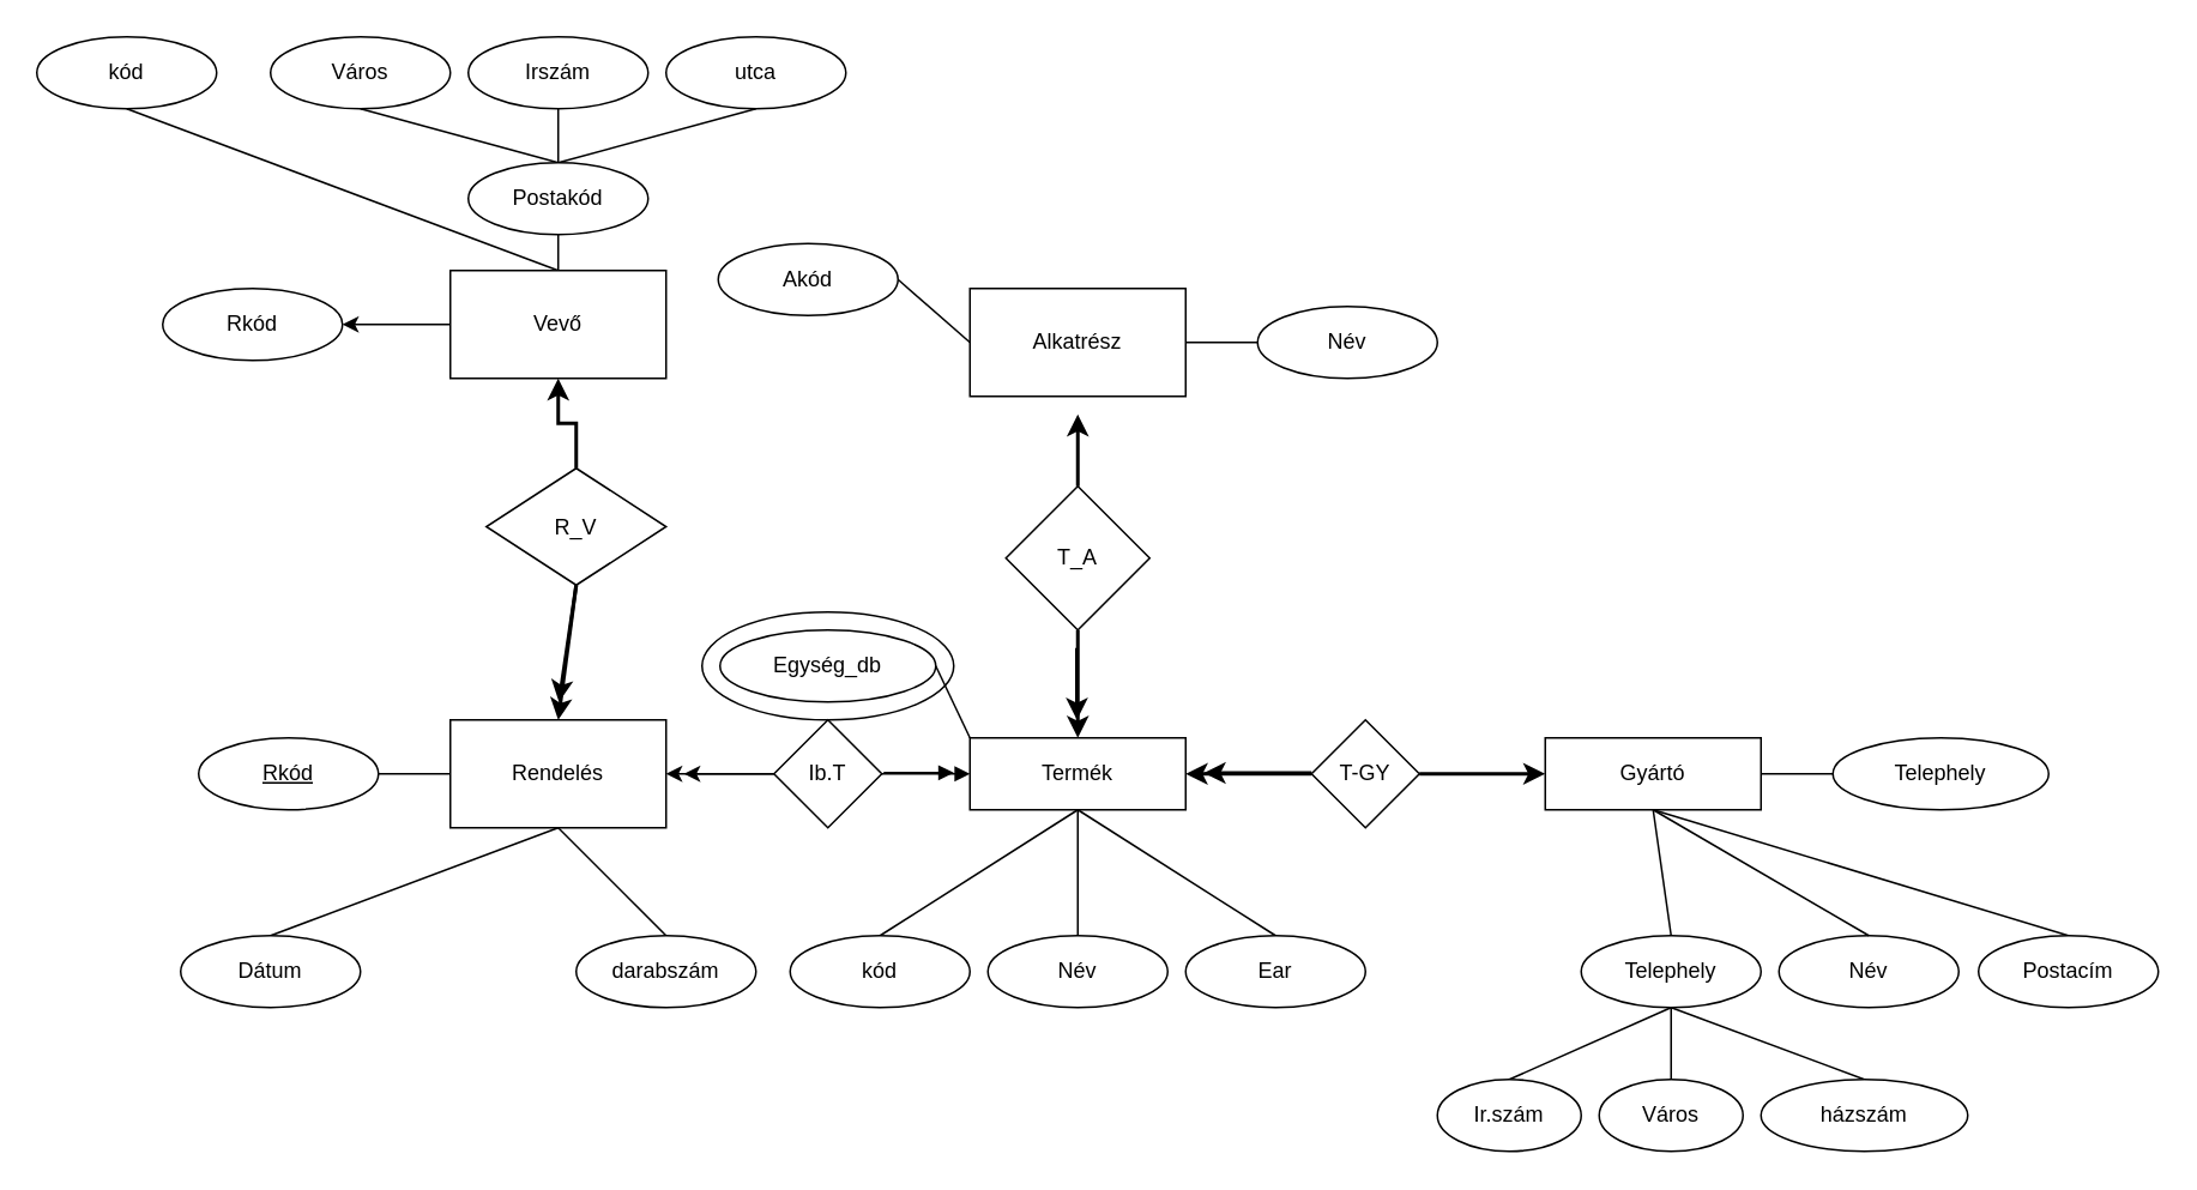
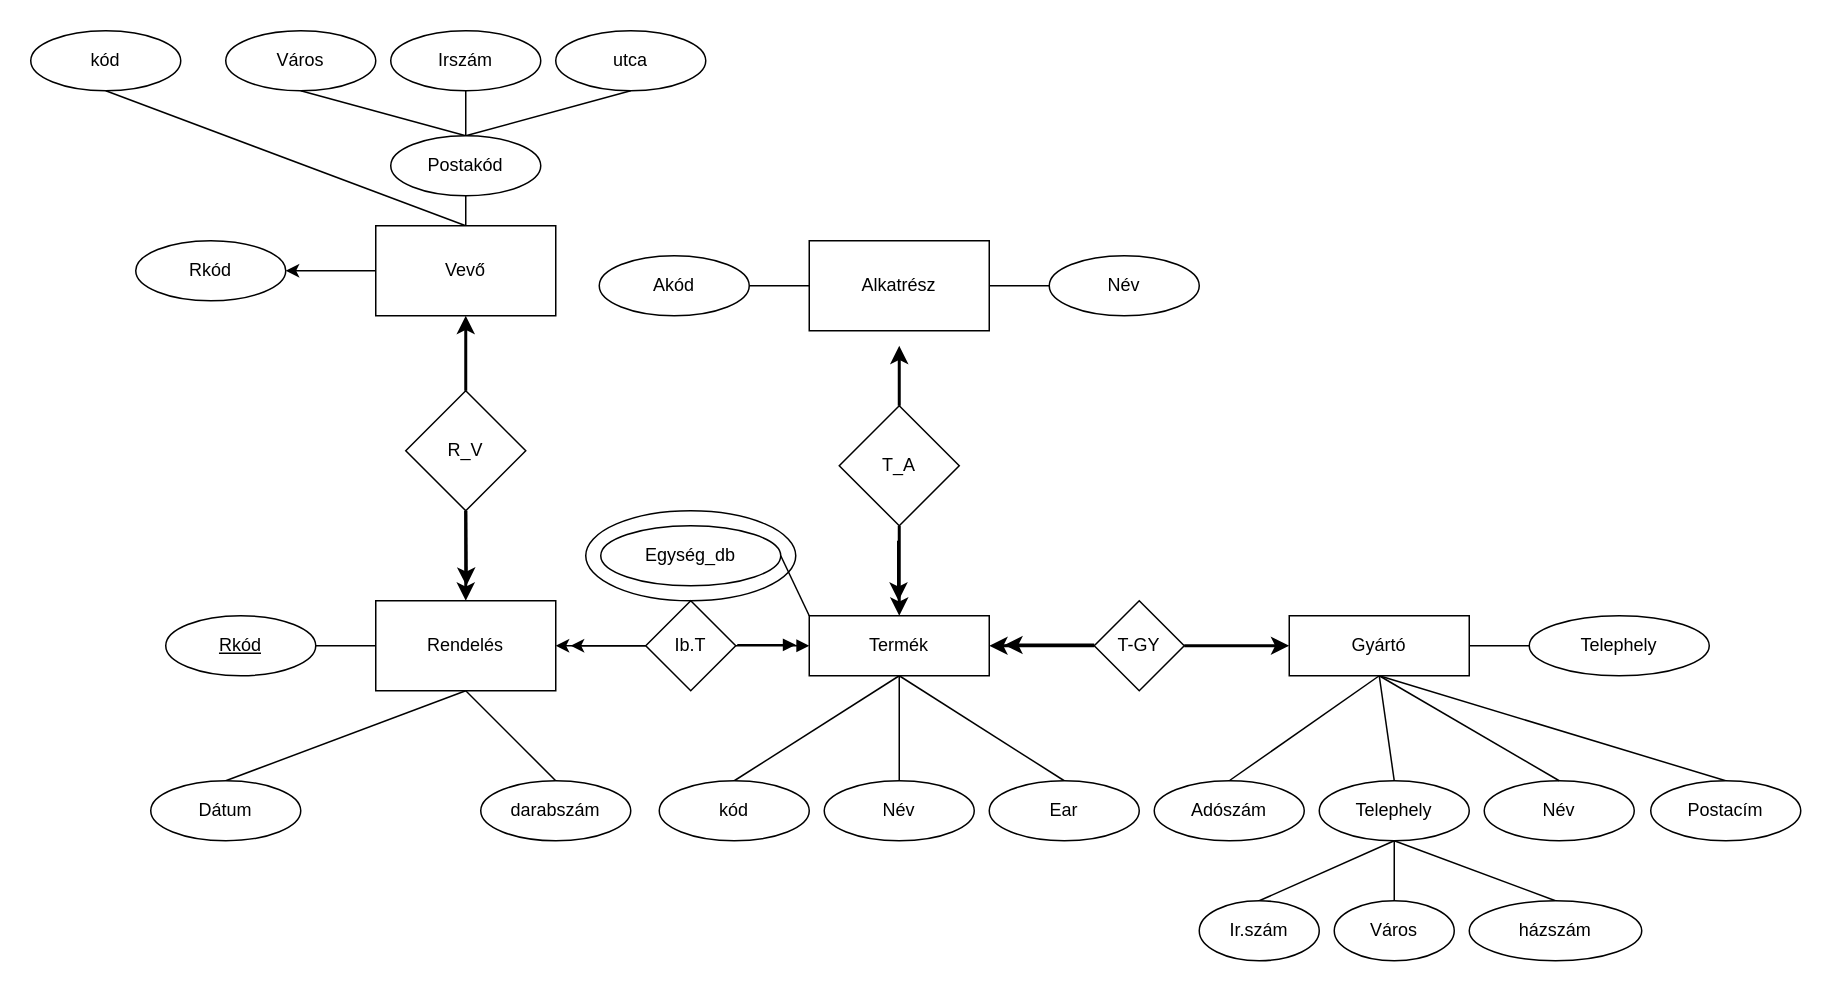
- <mxCell id="40" value="Akód" style="ellipse;whiteSpace=wrap;html=1;" vertex="1" parent="1"><mxGeometry x="399" y="135" width="100" height="40" as="geometry" /></mxCell>
+ <mxCell id="40" value="Akód" style="ellipse;whiteSpace=wrap;html=1;" vertex="1" parent="1"><mxGeometry x="399" y="170" width="100" height="40" as="geometry" /></mxCell>
- <mxCell id="55" value="R_V" style="rhombus;whiteSpace=wrap;html=1;" vertex="1" parent="1"><mxGeometry x="270" y="260" width="100" height="65" as="geometry" /></mxCell>
+ <mxCell id="55" value="R_V" style="rhombus;whiteSpace=wrap;html=1;" vertex="1" parent="1"><mxGeometry x="270" y="260" width="80" height="80" as="geometry" /></mxCell>
+ <mxCell id="23" value="" style="endArrow=none;html=1;rounded=0;entryX=0.5;entryY=1;entryDx=0;entryDy=0;exitX=0.5;exitY=0;exitDx=0;exitDy=0;startFill=0;startArrow=none;" parent="1" source="22" target="11" edge="1"><mxGeometry width="50" height="50" relative="1" as="geometry"><mxPoint x="769" y="520" as="sourcePoint" /><mxPoint x="819" y="470" as="targetPoint" /></mxGeometry></mxCell>
+ <mxCell id="22" value="Adószám" style="ellipse;whiteSpace=wrap;html=1;" parent="1" vertex="1"><mxGeometry x="769" y="520" width="100" height="40" as="geometry" /></mxCell>
